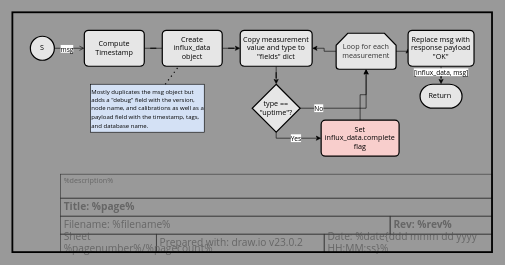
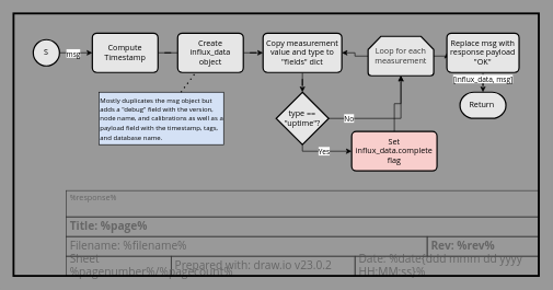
- <mxCell id="12" style="edgeStyle=orthogonalEdgeStyle;rounded=0;orthogonalLoop=1;jettySize=auto;html=1;endArrow=open;" parent="11" source="14" target="16" edge="1"><mxGeometry relative="1" as="geometry" /></mxCell>
+ <mxCell id="12" style="edgeStyle=orthogonalEdgeStyle;rounded=0;orthogonalLoop=1;jettySize=auto;html=1;" parent="11" source="14" target="16" edge="1"><mxGeometry relative="1" as="geometry" /></mxCell>
- <mxCell id="7" value="&lt;div align=&quot;left&quot;&gt;%description%&lt;/div&gt;" style="strokeWidth=1;shadow=0;dashed=0;html=1;shape=mxgraph.mockup.text.textBox;fontColor=#666666;align=left;verticalAlign=top;fontSize=12;spacingLeft=4;spacingTop=-3;whiteSpace=wrap;strokeColor=#333333;mainText=;fillColor=none;fontFamily=Open Sans;movable=1;resizable=1;rotatable=1;deletable=1;editable=1;locked=0;connectable=1;" parent="1" vertex="1"><mxGeometry x="100" y="290" width="720" height="40" as="geometry" /></mxCell>
+ <mxCell id="7" value="&lt;div align=&quot;left&quot;&gt;%response%&lt;/div&gt;" style="strokeWidth=1;shadow=0;dashed=0;html=1;shape=mxgraph.mockup.text.textBox;fontColor=#666666;align=left;verticalAlign=top;fontSize=12;spacingLeft=4;spacingTop=-3;whiteSpace=wrap;strokeColor=#333333;mainText=;fillColor=none;fontFamily=Open Sans;movable=1;resizable=1;rotatable=1;deletable=1;editable=1;locked=0;connectable=1;" parent="1" vertex="1"><mxGeometry x="100" y="290" width="720" height="40" as="geometry" /></mxCell>
